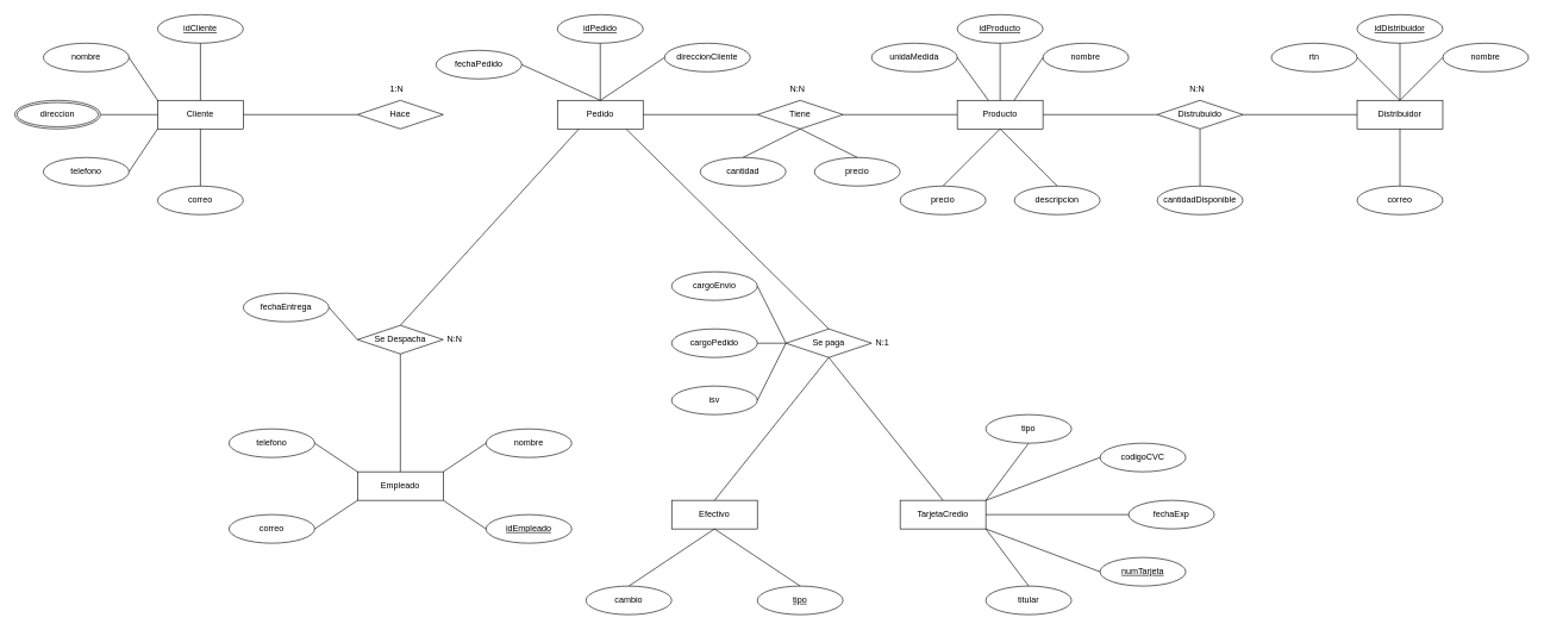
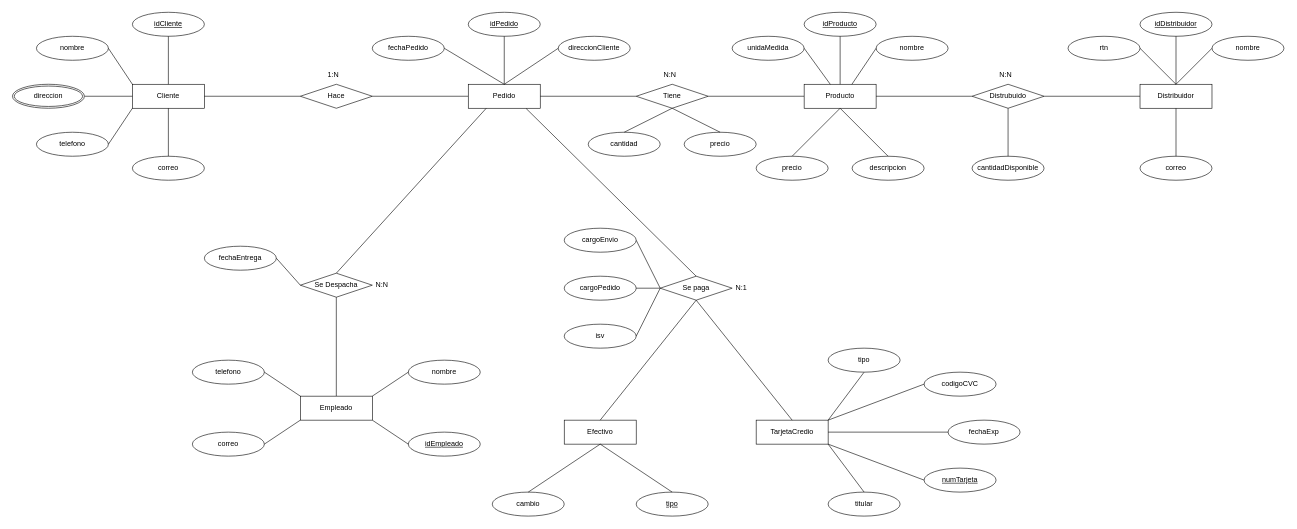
- <mxCell id="19" value="fechaPedido" style="ellipse;whiteSpace=wrap;html=1;align=center;" parent="1" vertex="1"><mxGeometry x="610" y="70" width="120" height="40" as="geometry" /></mxCell>
+ <mxCell id="19" value="fechaPedido" style="ellipse;whiteSpace=wrap;html=1;align=center;" parent="1" vertex="1"><mxGeometry x="620" y="60" width="120" height="40" as="geometry" /></mxCell>
+ <mxCell id="14" value="" style="endArrow=none;html=1;rounded=0;" parent="1" source="13" target="15" edge="1"><mxGeometry relative="1" as="geometry"><mxPoint x="620" y="160" as="sourcePoint" /><mxPoint x="780" y="160" as="targetPoint" /></mxGeometry></mxCell>
